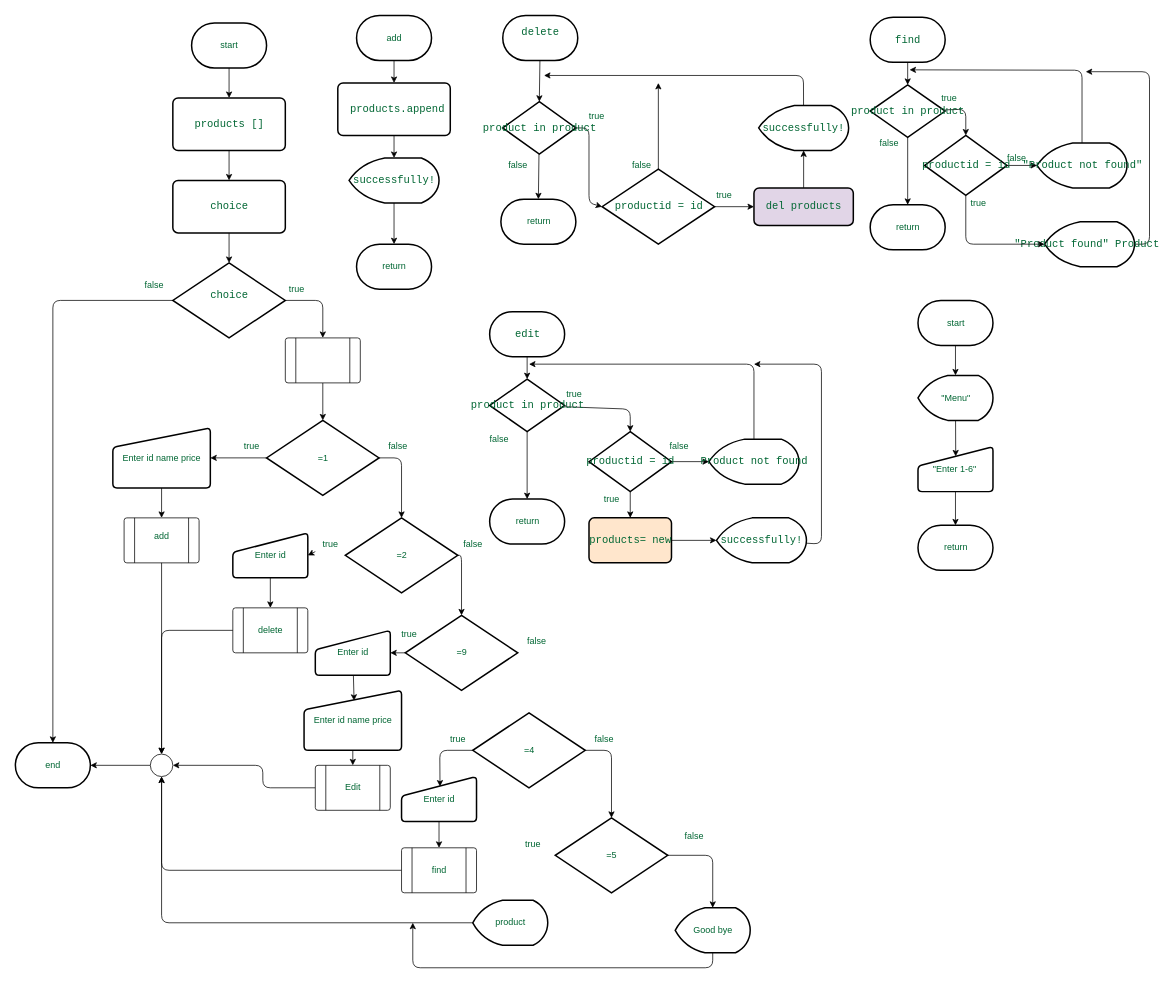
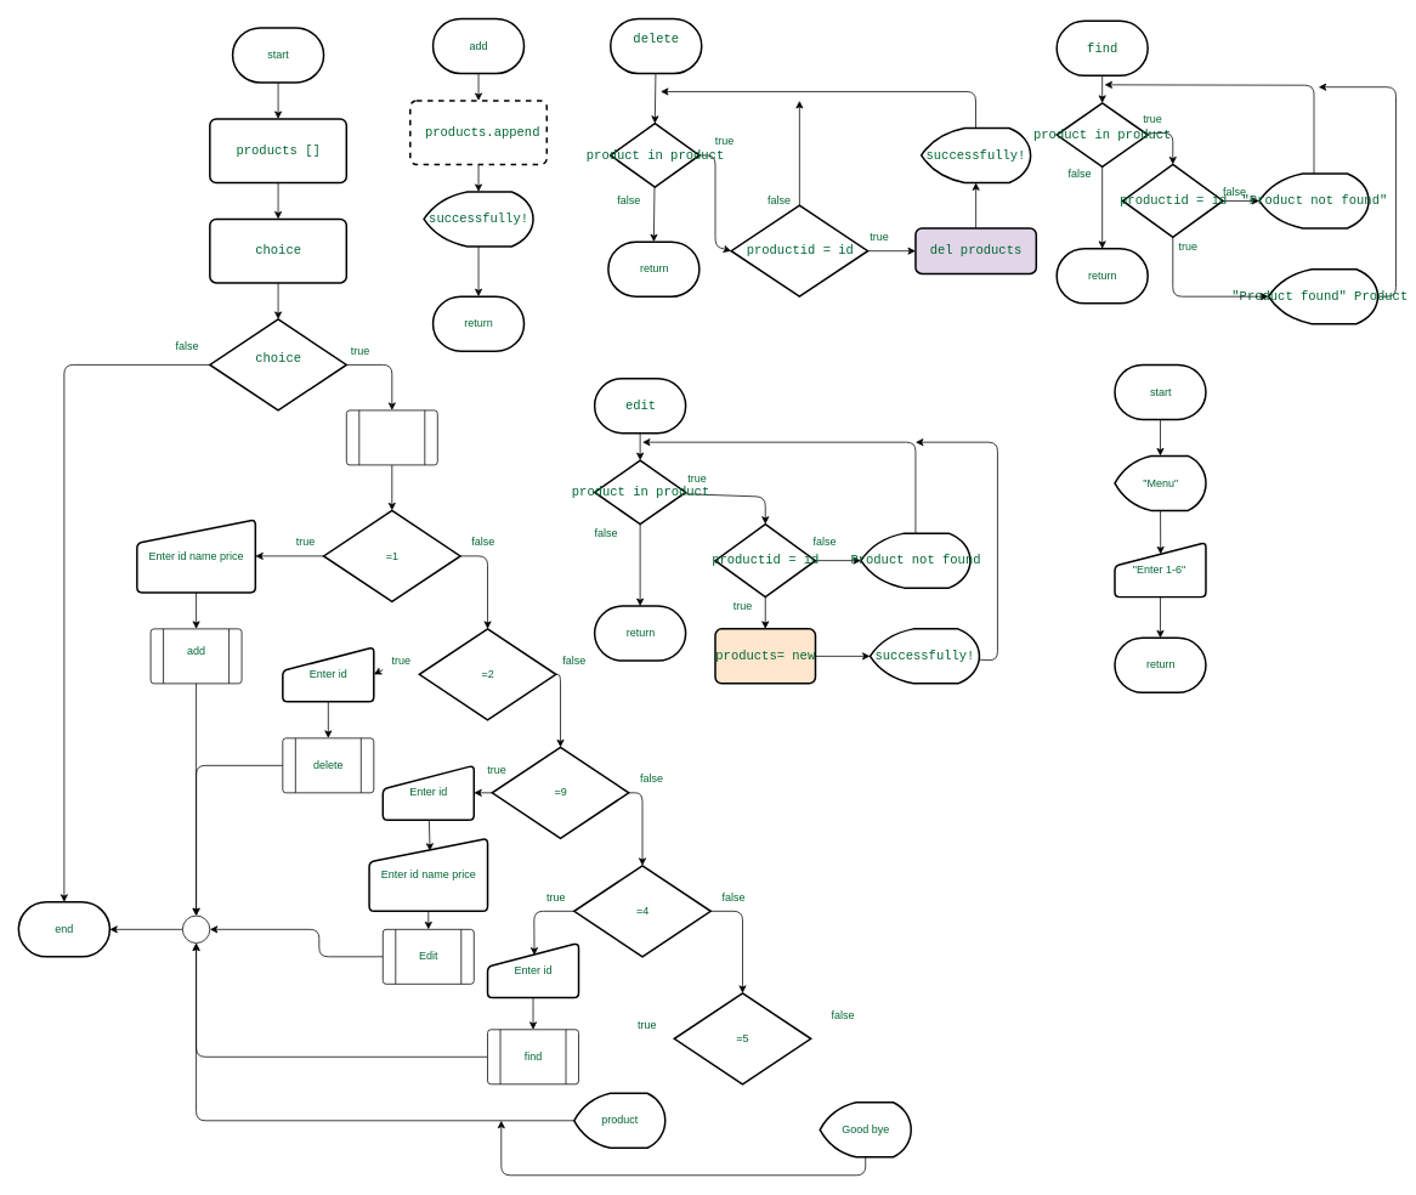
- <mxCell id="70" value="&lt;div style=&quot;font-family: Consolas, &amp;quot;Courier New&amp;quot;, monospace; font-size: 14px; line-height: 19px;&quot;&gt;&lt;div style=&quot;line-height: 19px;&quot;&gt;&lt;div style=&quot;line-height: 19px;&quot;&gt;&amp;nbsp;&lt;span style=&quot;&quot;&gt;products&lt;/span&gt;.append&lt;/div&gt;&lt;/div&gt;&lt;/div&gt;" style="rounded=1;html=1;absoluteArcSize=1;arcSize=14;strokeWidth=2;fontColor=#006633;labelBackgroundColor=none;labelBorderColor=none;" vertex="1" parent="1"><mxGeometry x="450" y="110" width="150" height="70" as="geometry" /></mxCell>
+ <mxCell id="70" value="&lt;div style=&quot;font-family: Consolas, &amp;quot;Courier New&amp;quot;, monospace; font-size: 14px; line-height: 19px;&quot;&gt;&lt;div style=&quot;line-height: 19px;&quot;&gt;&lt;div style=&quot;line-height: 19px;&quot;&gt;&amp;nbsp;&lt;span style=&quot;&quot;&gt;products&lt;/span&gt;.append&lt;/div&gt;&lt;/div&gt;&lt;/div&gt;" style="rounded=1;html=1;absoluteArcSize=1;arcSize=14;strokeWidth=2;fontColor=#006633;labelBackgroundColor=none;labelBorderColor=none;dashed=1;" vertex="1" parent="1"><mxGeometry x="450" y="110" width="150" height="70" as="geometry" /></mxCell>
+ <mxCell id="17" style="edgeStyle=none;html=1;entryX=0.5;entryY=0;entryDx=0;entryDy=0;entryPerimeter=0;fontColor=#006633;labelBackgroundColor=none;labelBorderColor=none;" parent="1" source="18" target="21" edge="1"><mxGeometry relative="1" as="geometry"><Array as="points"><mxPoint x="705" y="870" /></Array></mxGeometry></mxCell>
- <mxCell id="22" style="edgeStyle=none;html=1;entryX=0.5;entryY=0;entryDx=0;entryDy=0;entryPerimeter=0;fontColor=#006633;labelBackgroundColor=none;labelBorderColor=none;" parent="1" source="23" target="49" edge="1"><mxGeometry relative="1" as="geometry"><Array as="points"><mxPoint x="880" y="1140" /><mxPoint x="950" y="1140" /></Array></mxGeometry></mxCell>
